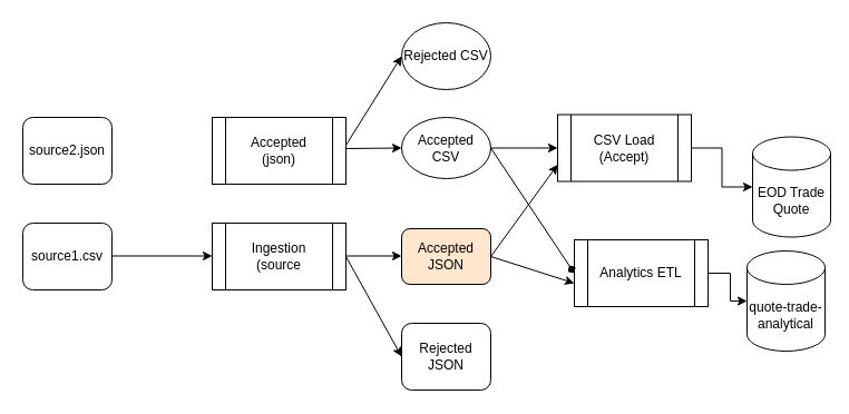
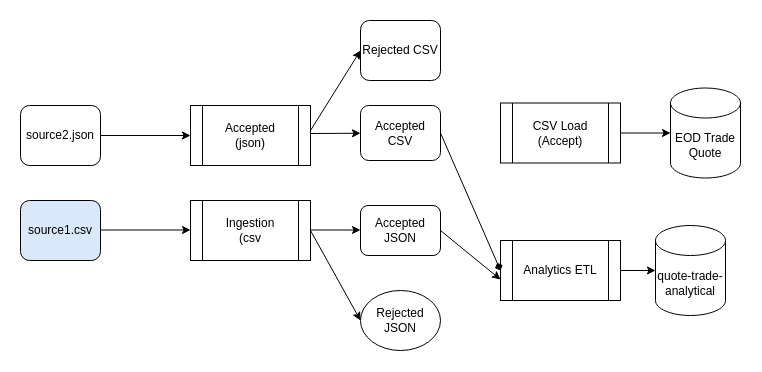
- <mxCell id="10" value="Rejected CSV" style="ellipse;whiteSpace=wrap;html=1;" vertex="1" parent="1"><mxGeometry x="360" y="20" width="80" height="60" as="geometry" /></mxCell>
+ <mxCell id="10" value="Rejected CSV" style="rounded=1;whiteSpace=wrap;html=1;" vertex="1" parent="1"><mxGeometry x="360" y="20" width="80" height="60" as="geometry" /></mxCell>
- <mxCell id="9" value="Accepted CSV" style="ellipse;whiteSpace=wrap;html=1;" vertex="1" parent="1"><mxGeometry x="360" y="105" width="80" height="55" as="geometry" /></mxCell>
+ <mxCell id="9" value="Accepted CSV" style="rounded=1;whiteSpace=wrap;html=1;" vertex="1" parent="1"><mxGeometry x="360" y="105" width="80" height="55" as="geometry" /></mxCell>
- <mxCell id="22" value="" style="endArrow=classic;html=1;rounded=0;exitX=1;exitY=0.5;exitDx=0;exitDy=0;entryX=0;entryY=0.5;entryDx=0;entryDy=0;" edge="1" parent="1" source="9" target="5"><mxGeometry width="50" height="50" relative="1" as="geometry"><mxPoint x="450" y="240" as="sourcePoint" /><mxPoint x="500" y="190" as="targetPoint" /></mxGeometry></mxCell>
+ <mxCell id="16" value="" style="endArrow=classic;html=1;rounded=0;entryX=0;entryY=0.5;entryDx=0;entryDy=0;exitX=1;exitY=0.5;exitDx=0;exitDy=0;" edge="1" parent="1" source="8" target="7"><mxGeometry width="50" height="50" relative="1" as="geometry"><mxPoint x="150" y="130" as="sourcePoint" /><mxPoint x="190" y="80" as="targetPoint" /></mxGeometry></mxCell>
- <mxCell id="14" value="EOD Trade&lt;br&gt;Quote" style="shape=cylinder3;whiteSpace=wrap;html=1;boundedLbl=1;backgroundOutline=1;size=15;" vertex="1" parent="1"><mxGeometry x="675" y="122.5" width="70" height="90" as="geometry" /></mxCell>
+ <mxCell id="14" value="EOD Trade&lt;br&gt;Quote" style="shape=cylinder3;whiteSpace=wrap;html=1;boundedLbl=1;backgroundOutline=1;size=15;" vertex="1" parent="1"><mxGeometry x="670" y="87.5" width="70" height="90" as="geometry" /></mxCell>
- <mxCell id="23" value="" style="endArrow=classic;html=1;rounded=0;exitX=1;exitY=0.5;exitDx=0;exitDy=0;entryX=0;entryY=0.75;entryDx=0;entryDy=0;" edge="1" parent="1" source="11" target="5"><mxGeometry width="50" height="50" relative="1" as="geometry"><mxPoint x="470" y="300" as="sourcePoint" /><mxPoint x="500" y="110" as="targetPoint" /></mxGeometry></mxCell>
- <mxCell id="13" value="source1.csv" style="rounded=1;whiteSpace=wrap;html=1;" vertex="1" parent="1"><mxGeometry x="20" y="200" width="80" height="60" as="geometry" /></mxCell>
+ <mxCell id="13" value="source1.csv" style="rounded=1;whiteSpace=wrap;html=1;fillColor=#dae8fc;" vertex="1" parent="1"><mxGeometry x="20" y="200" width="80" height="60" as="geometry" /></mxCell>
- <mxCell id="6" value="Ingestion&lt;br&gt;(source" style="shape=process;whiteSpace=wrap;html=1;backgroundOutline=1;" vertex="1" parent="1"><mxGeometry x="190" y="200" width="120" height="60" as="geometry" /></mxCell>
+ <mxCell id="6" value="Ingestion&lt;br&gt;(csv" style="shape=process;whiteSpace=wrap;html=1;backgroundOutline=1;" vertex="1" parent="1"><mxGeometry x="190" y="200" width="120" height="60" as="geometry" /></mxCell>
- <mxCell id="11" value="Accepted JSON" style="rounded=1;whiteSpace=wrap;html=1;fillColor=#ffe6cc;" vertex="1" parent="1"><mxGeometry x="360" y="205" width="80" height="50" as="geometry" /></mxCell>
+ <mxCell id="11" value="Accepted JSON" style="rounded=1;whiteSpace=wrap;html=1;" vertex="1" parent="1"><mxGeometry x="360" y="205" width="80" height="50" as="geometry" /></mxCell>
- <mxCell id="3" value="Analytics ETL" style="shape=process;whiteSpace=wrap;html=1;backgroundOutline=1;" vertex="1" parent="1"><mxGeometry x="515" y="215" width="120" height="60" as="geometry" /></mxCell>
+ <mxCell id="3" value="Analytics ETL" style="shape=process;whiteSpace=wrap;html=1;backgroundOutline=1;" vertex="1" parent="1"><mxGeometry x="500" y="240" width="120" height="60" as="geometry" /></mxCell>
- <mxCell id="15" value="quote-trade-analytical" style="shape=cylinder3;whiteSpace=wrap;html=1;boundedLbl=1;backgroundOutline=1;size=15;" vertex="1" parent="1"><mxGeometry x="670" y="225" width="70" height="90" as="geometry" /></mxCell>
+ <mxCell id="15" value="quote-trade-analytical" style="shape=cylinder3;whiteSpace=wrap;html=1;boundedLbl=1;backgroundOutline=1;size=15;" vertex="1" parent="1"><mxGeometry x="655" y="225" width="70" height="90" as="geometry" /></mxCell>
- <mxCell id="12" value="Rejected JSON" style="rounded=1;whiteSpace=wrap;html=1;" vertex="1" parent="1"><mxGeometry x="360" y="290" width="80" height="60" as="geometry" /></mxCell>
+ <mxCell id="12" value="Rejected JSON" style="ellipse;whiteSpace=wrap;html=1;" vertex="1" parent="1"><mxGeometry x="360" y="290" width="80" height="60" as="geometry" /></mxCell>
